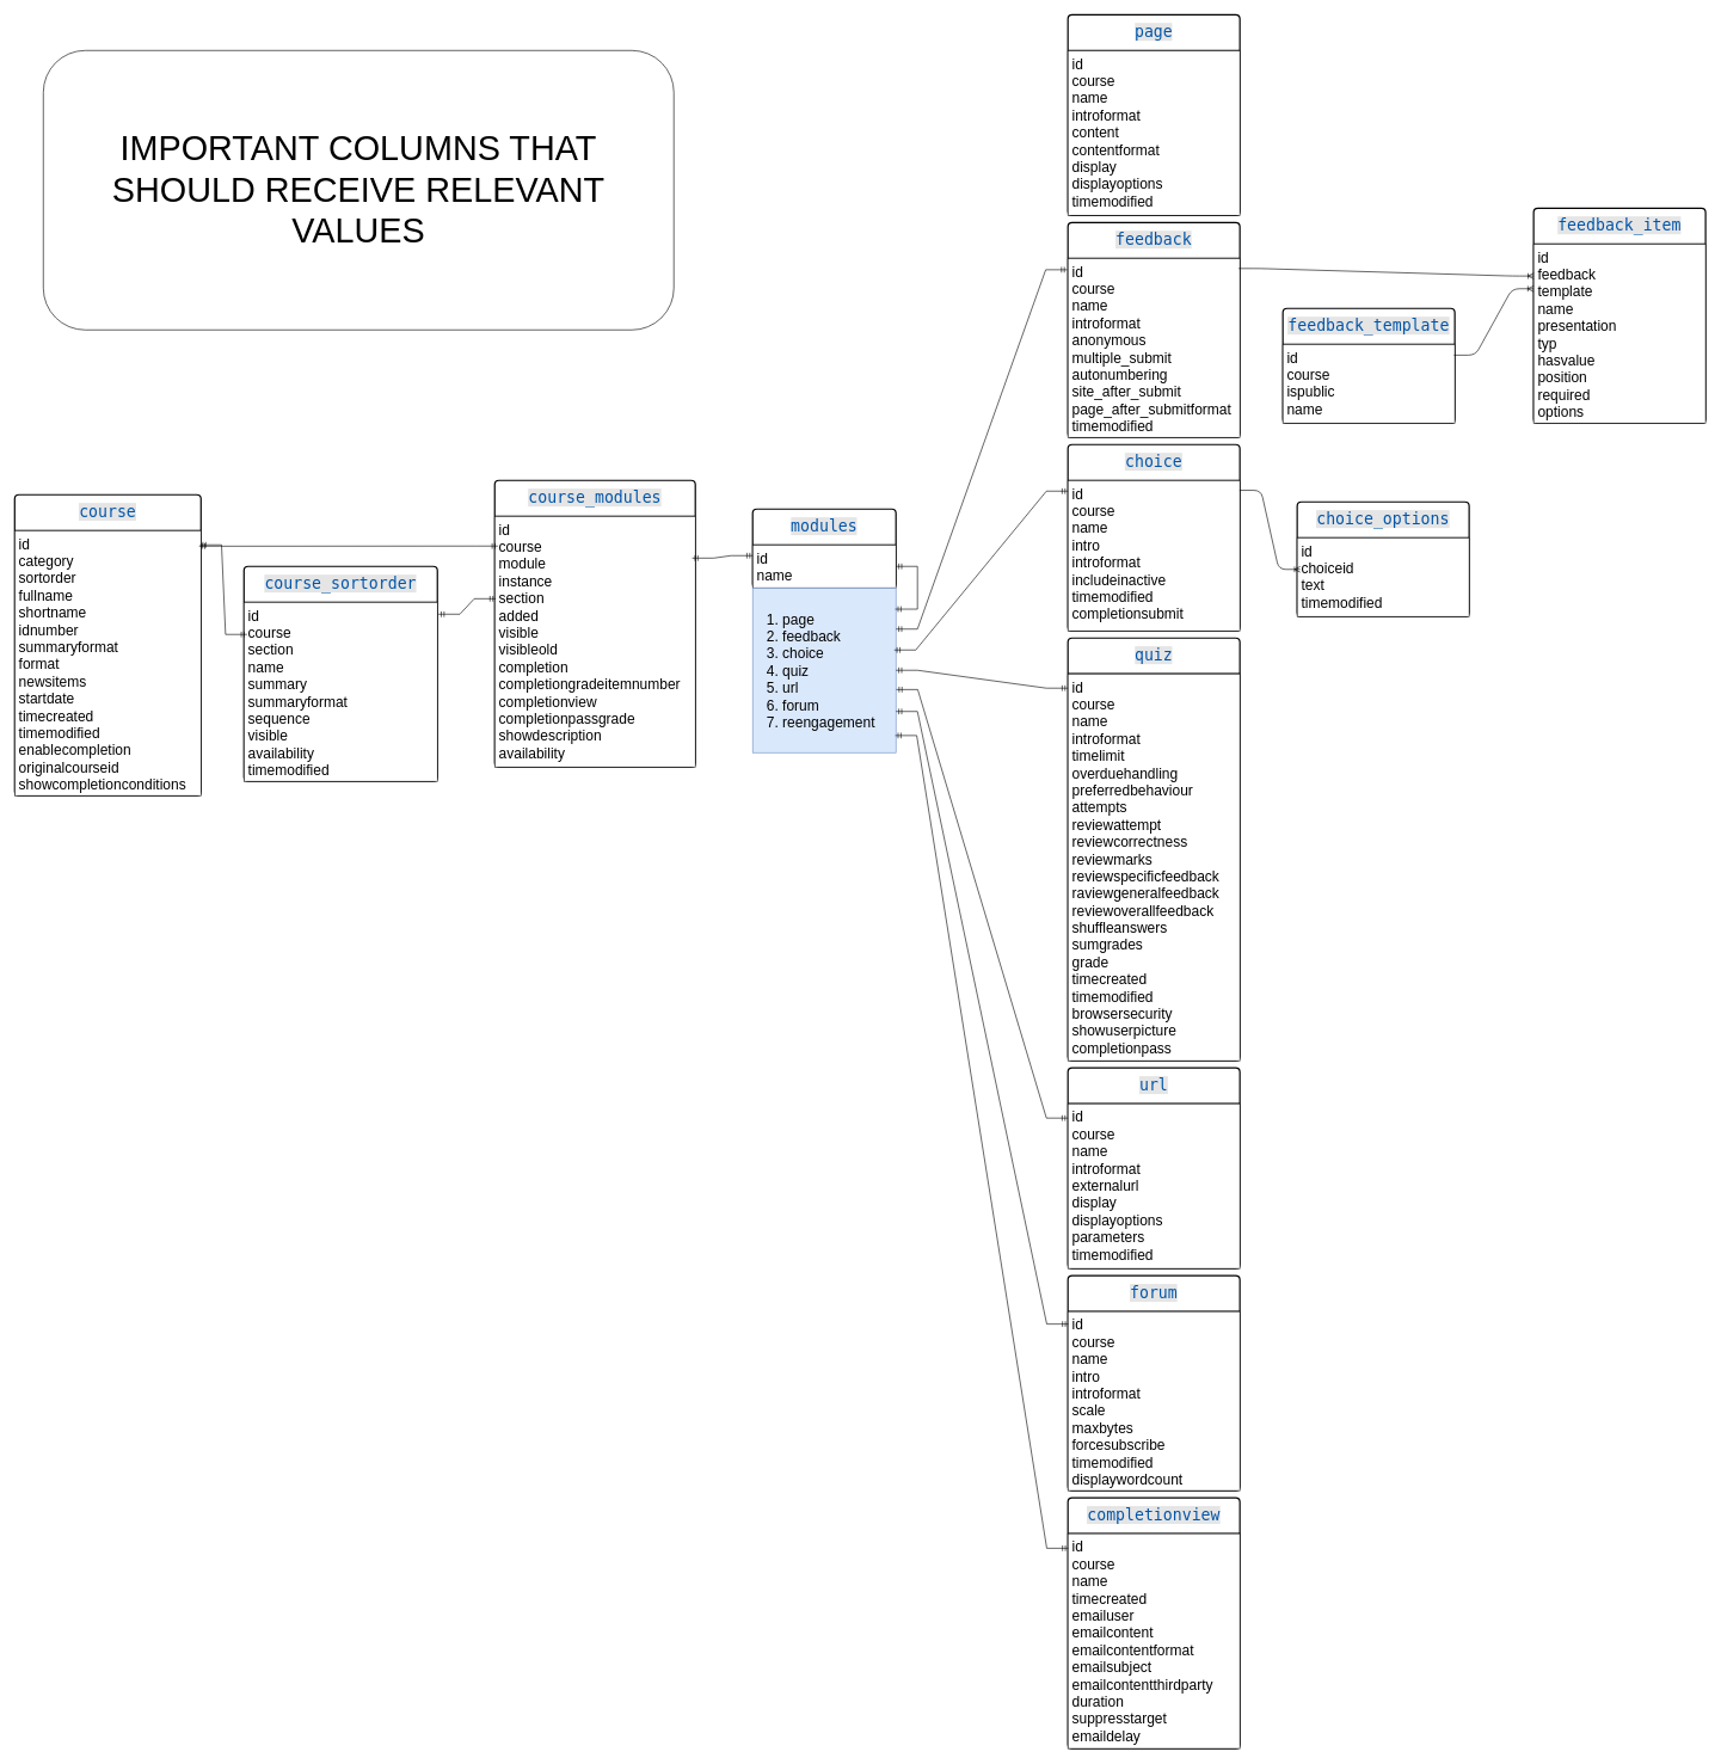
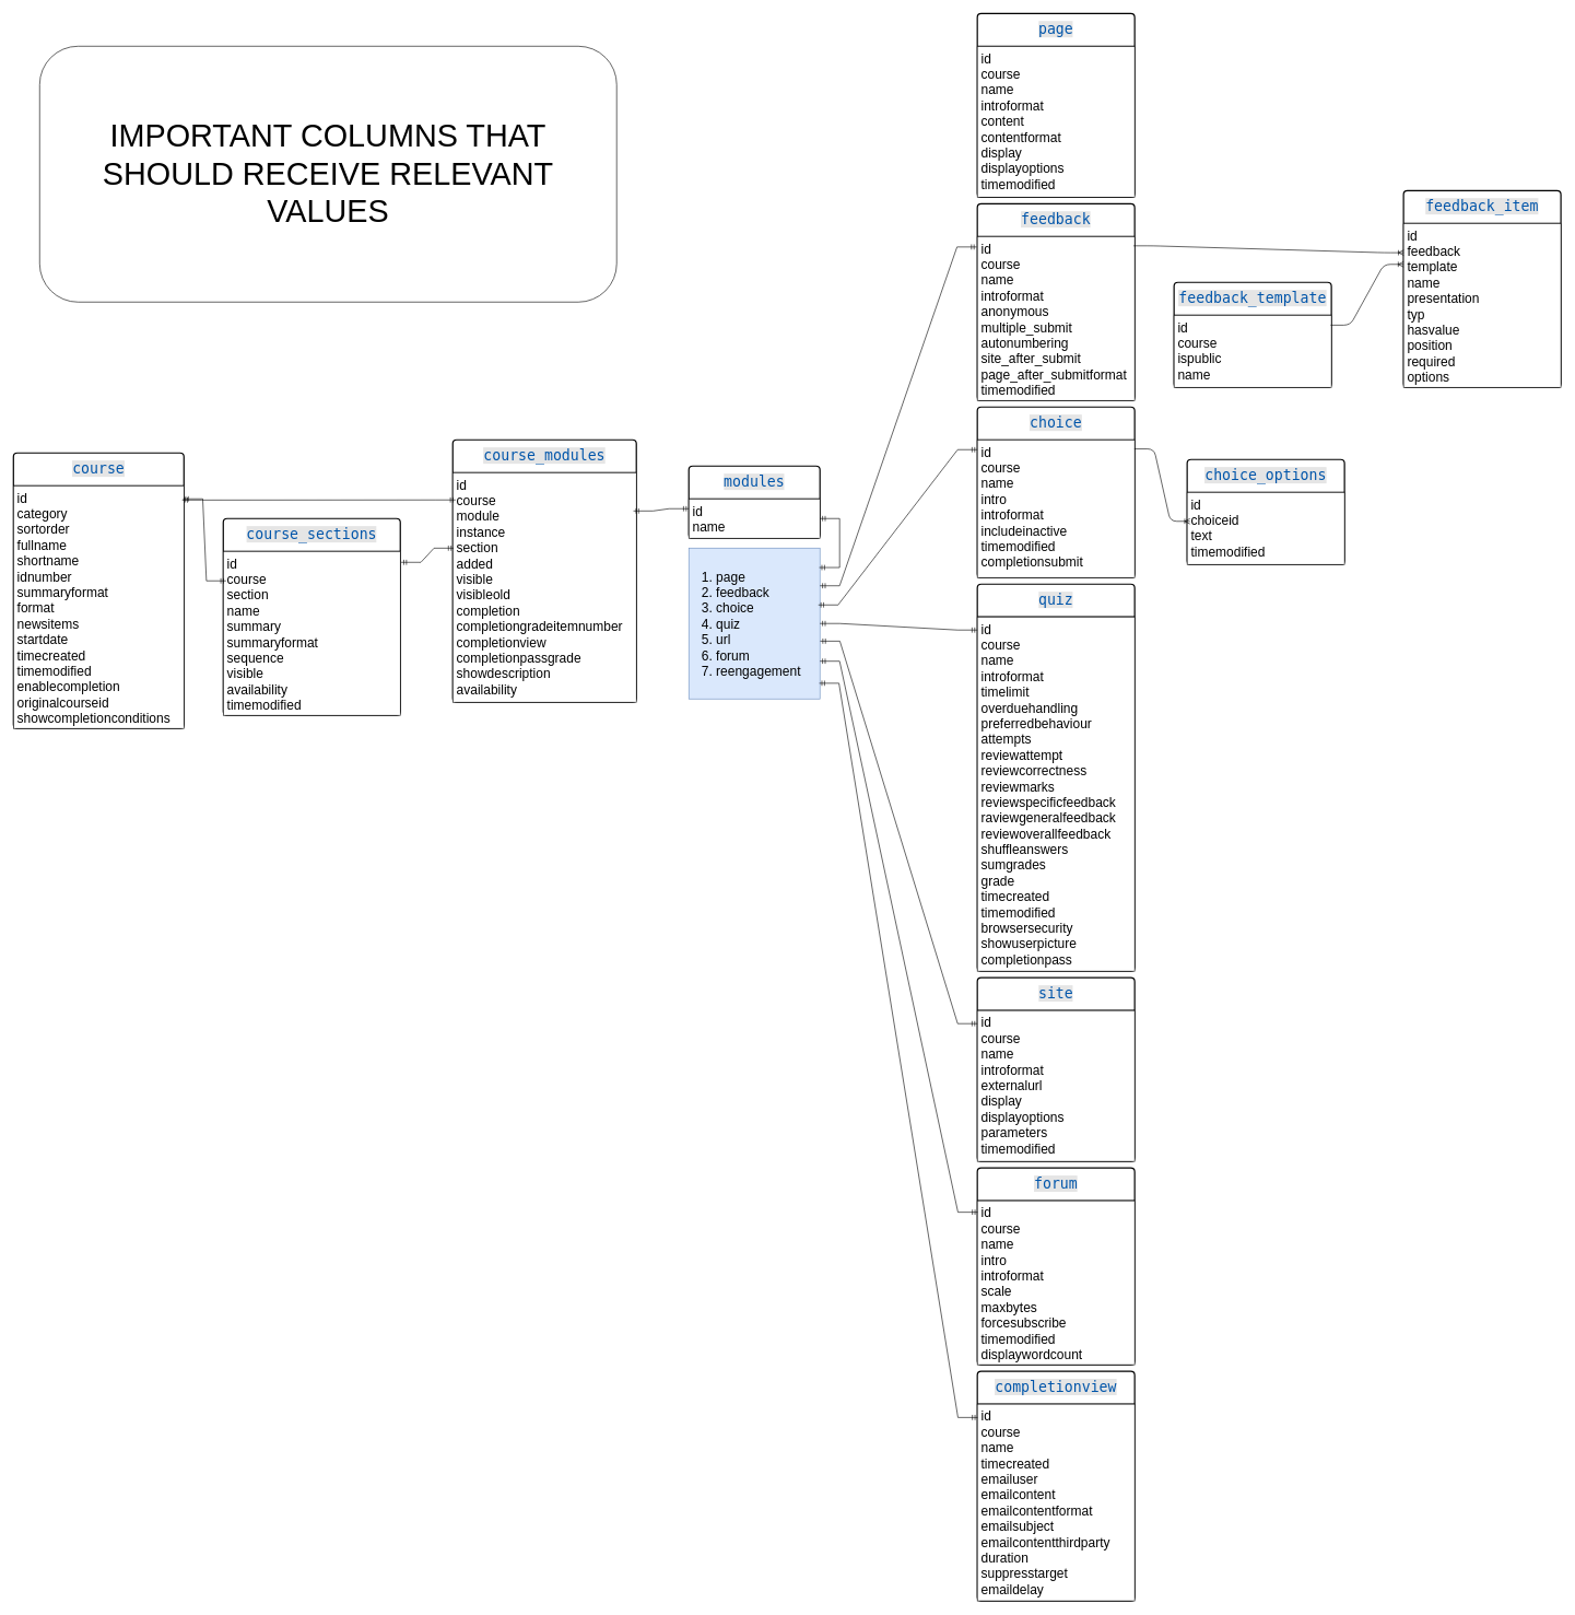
- <mxCell id="6" value="&lt;span style=&quot;color: rgb(0, 85, 170); font-family: monospace; text-align: left; background-color: rgb(229, 229, 229);&quot;&gt;&lt;font&gt;course_sortorder&lt;/font&gt;&lt;/span&gt;" style="swimlane;childLayout=stackLayout;horizontal=1;startSize=50;horizontalStack=0;rounded=1;fontSize=22;fontStyle=0;strokeWidth=2;resizeParent=0;resizeLast=1;shadow=0;dashed=0;align=center;arcSize=4;whiteSpace=wrap;html=1;" parent="1" vertex="1"><mxGeometry x="340" y="790" width="270" height="300" as="geometry" /></mxCell>
+ <mxCell id="6" value="&lt;span style=&quot;color: rgb(0, 85, 170); font-family: monospace; text-align: left; background-color: rgb(229, 229, 229);&quot;&gt;&lt;font&gt;course_sections&lt;/font&gt;&lt;/span&gt;" style="swimlane;childLayout=stackLayout;horizontal=1;startSize=50;horizontalStack=0;rounded=1;fontSize=22;fontStyle=0;strokeWidth=2;resizeParent=0;resizeLast=1;shadow=0;dashed=0;align=center;arcSize=4;whiteSpace=wrap;html=1;" parent="1" vertex="1"><mxGeometry x="340" y="790" width="270" height="300" as="geometry" /></mxCell>
- <mxCell id="10" value="&lt;ol&gt;&lt;li&gt;&lt;span style=&quot;background-color: transparent; color: light-dark(rgb(0, 0, 0), rgb(255, 255, 255));&quot;&gt;page&lt;/span&gt;&lt;/li&gt;&lt;li&gt;feedback&lt;/li&gt;&lt;li&gt;choice&lt;/li&gt;&lt;li&gt;quiz&lt;/li&gt;&lt;li&gt;url&lt;/li&gt;&lt;li&gt;&lt;span style=&quot;background-color: transparent; color: light-dark(rgb(0, 0, 0), rgb(255, 255, 255));&quot;&gt;forum&lt;/span&gt;&lt;/li&gt;&lt;li&gt;reengagement&lt;/li&gt;&lt;/ol&gt;" style="text;html=1;align=left;verticalAlign=middle;whiteSpace=wrap;rounded=0;fontSize=20;fillColor=#dae8fc;strokeColor=#6c8ebf;glass=0;shadow=0;gradientColor=none;" parent="1" vertex="1"><mxGeometry x="1050" y="820" width="200" height="230" as="geometry" /></mxCell>
+ <mxCell id="10" value="&lt;ol&gt;&lt;li&gt;&lt;span style=&quot;background-color: transparent; color: light-dark(rgb(0, 0, 0), rgb(255, 255, 255));&quot;&gt;page&lt;/span&gt;&lt;/li&gt;&lt;li&gt;feedback&lt;/li&gt;&lt;li&gt;choice&lt;/li&gt;&lt;li&gt;quiz&lt;/li&gt;&lt;li&gt;url&lt;/li&gt;&lt;li&gt;&lt;span style=&quot;background-color: transparent; color: light-dark(rgb(0, 0, 0), rgb(255, 255, 255));&quot;&gt;forum&lt;/span&gt;&lt;/li&gt;&lt;li&gt;reengagement&lt;/li&gt;&lt;/ol&gt;" style="text;html=1;align=left;verticalAlign=middle;whiteSpace=wrap;rounded=0;fontSize=20;fillColor=#dae8fc;strokeColor=#6c8ebf;glass=0;shadow=0;gradientColor=none;" parent="1" vertex="1"><mxGeometry x="1050" y="835" width="200" height="230" as="geometry" /></mxCell>
- <mxCell id="18" value="&lt;span style=&quot;color: rgb(0, 85, 170); font-family: monospace; text-align: left; background-color: rgb(229, 229, 229);&quot;&gt;&lt;font&gt;url&lt;/font&gt;&lt;/span&gt;" style="swimlane;childLayout=stackLayout;horizontal=1;startSize=50;horizontalStack=0;rounded=1;fontSize=22;fontStyle=0;strokeWidth=2;resizeParent=0;resizeLast=1;shadow=0;dashed=0;align=center;arcSize=4;whiteSpace=wrap;html=1;" parent="1" vertex="1"><mxGeometry x="1490" y="1490" width="240" height="280" as="geometry" /></mxCell>
+ <mxCell id="18" value="&lt;span style=&quot;color: rgb(0, 85, 170); font-family: monospace; text-align: left; background-color: rgb(229, 229, 229);&quot;&gt;&lt;font&gt;site&lt;/font&gt;&lt;/span&gt;" style="swimlane;childLayout=stackLayout;horizontal=1;startSize=50;horizontalStack=0;rounded=1;fontSize=22;fontStyle=0;strokeWidth=2;resizeParent=0;resizeLast=1;shadow=0;dashed=0;align=center;arcSize=4;whiteSpace=wrap;html=1;" parent="1" vertex="1"><mxGeometry x="1490" y="1490" width="240" height="280" as="geometry" /></mxCell>
